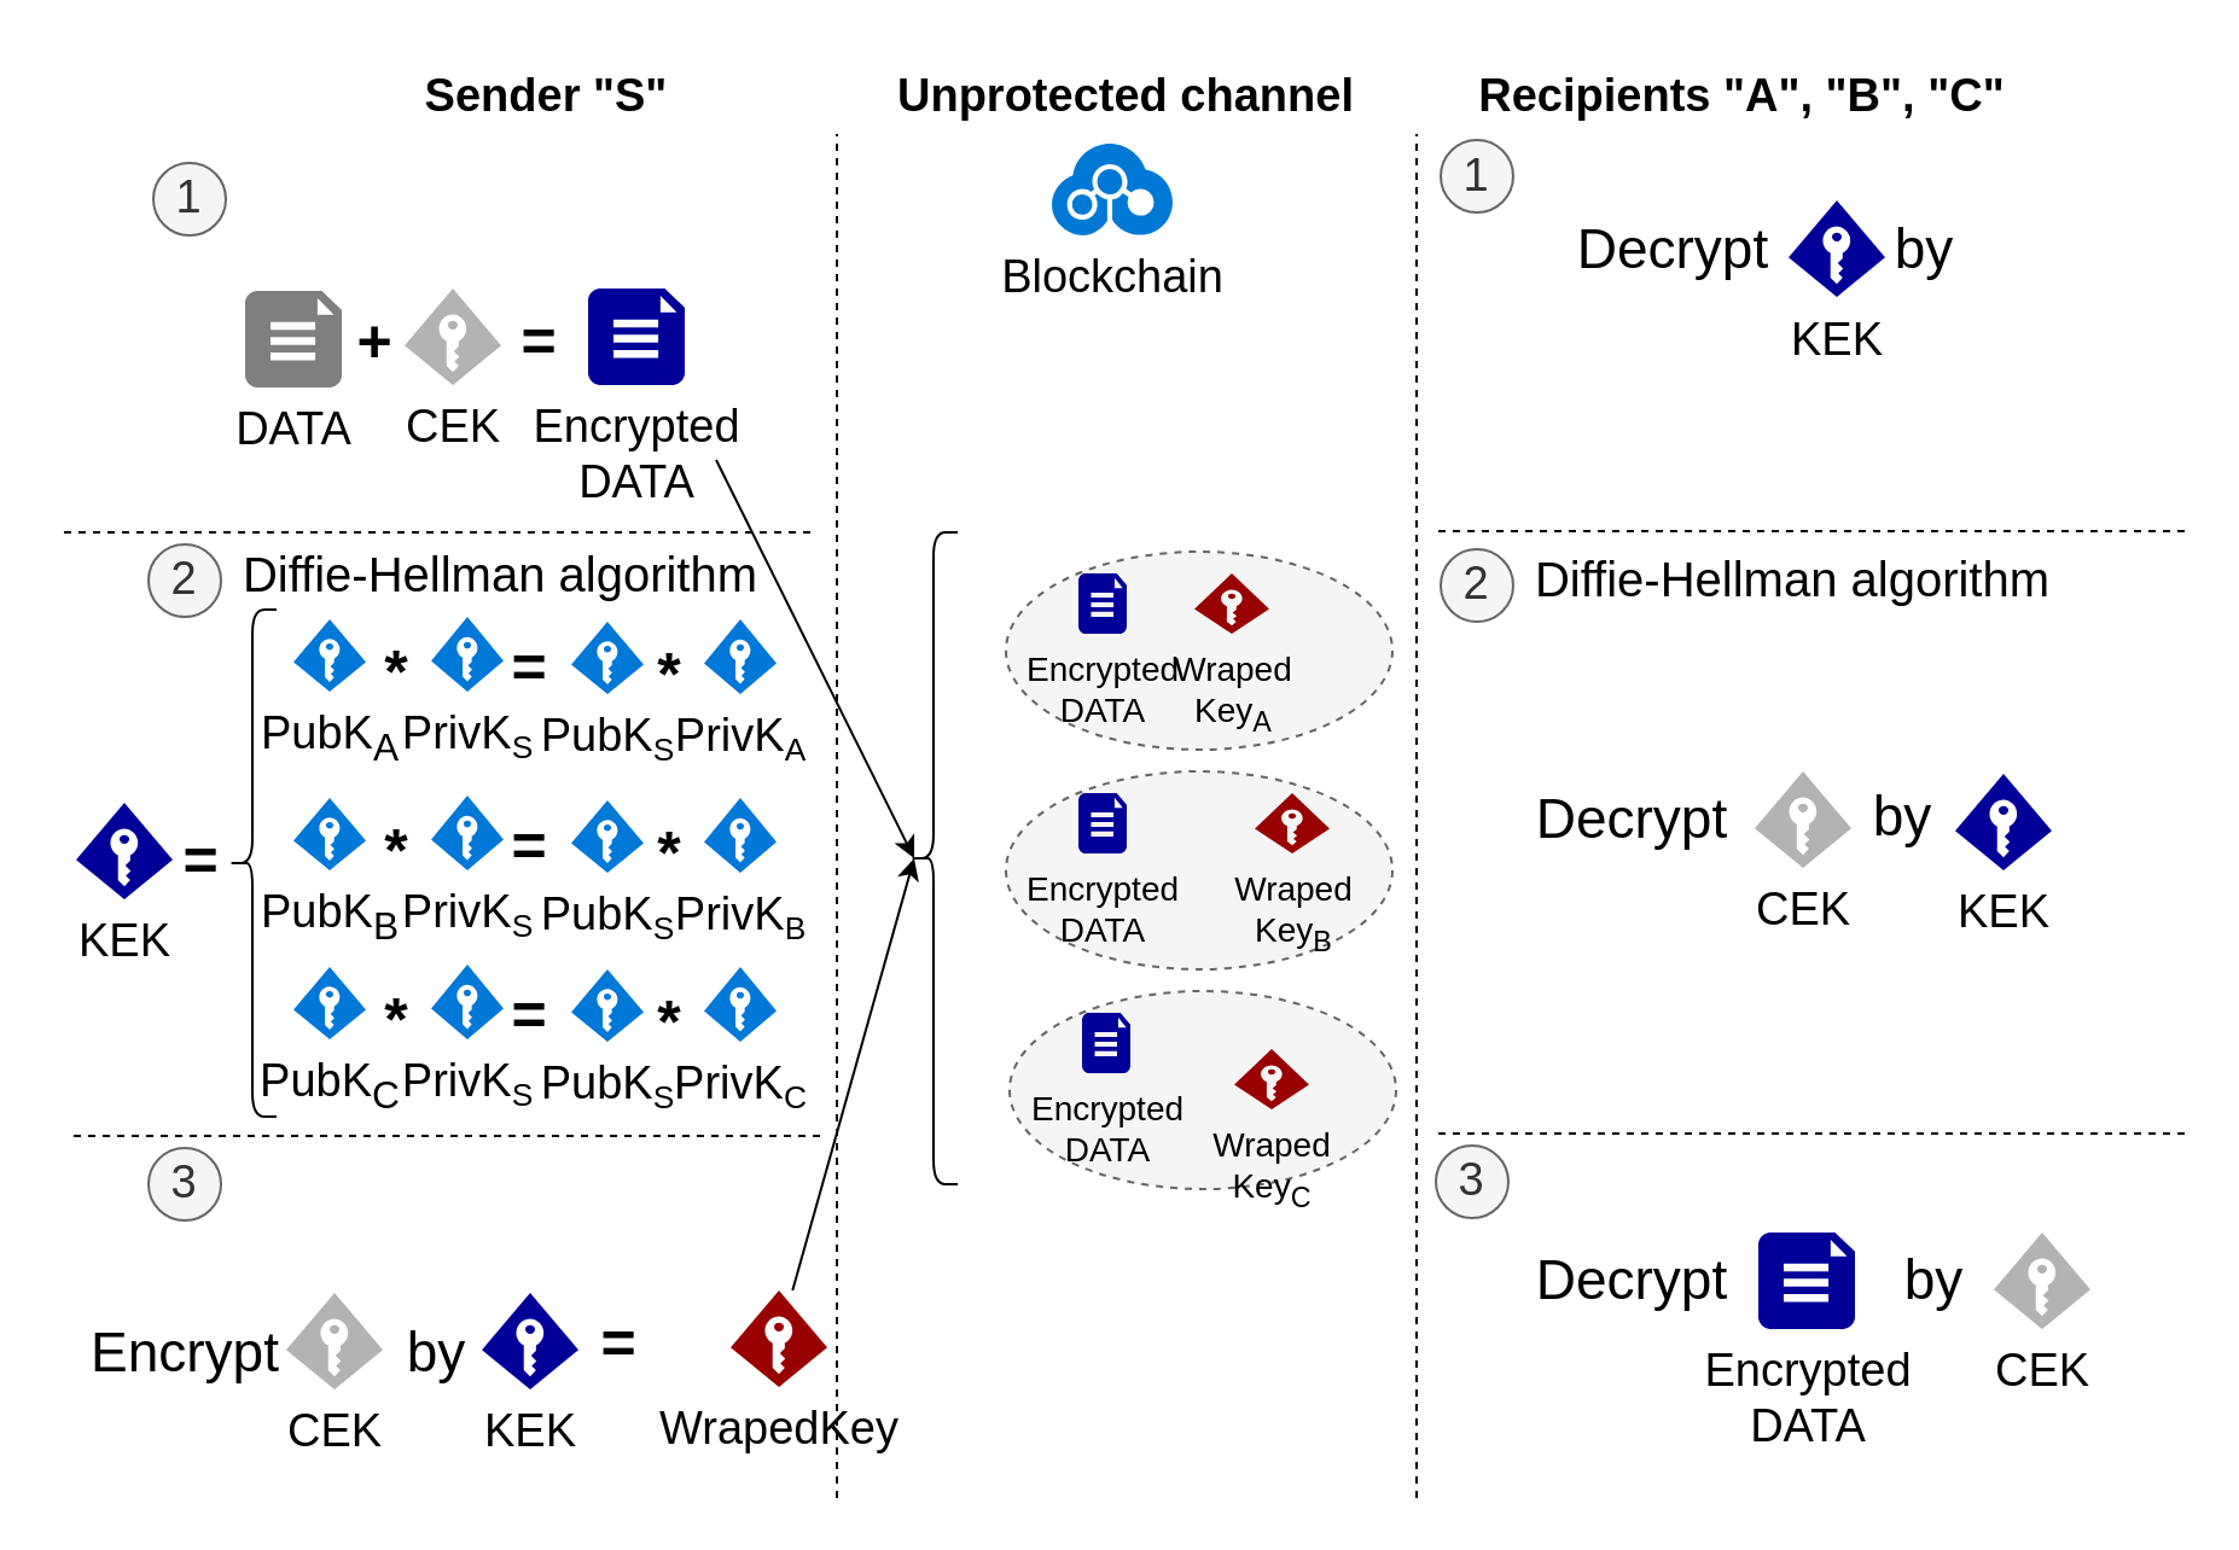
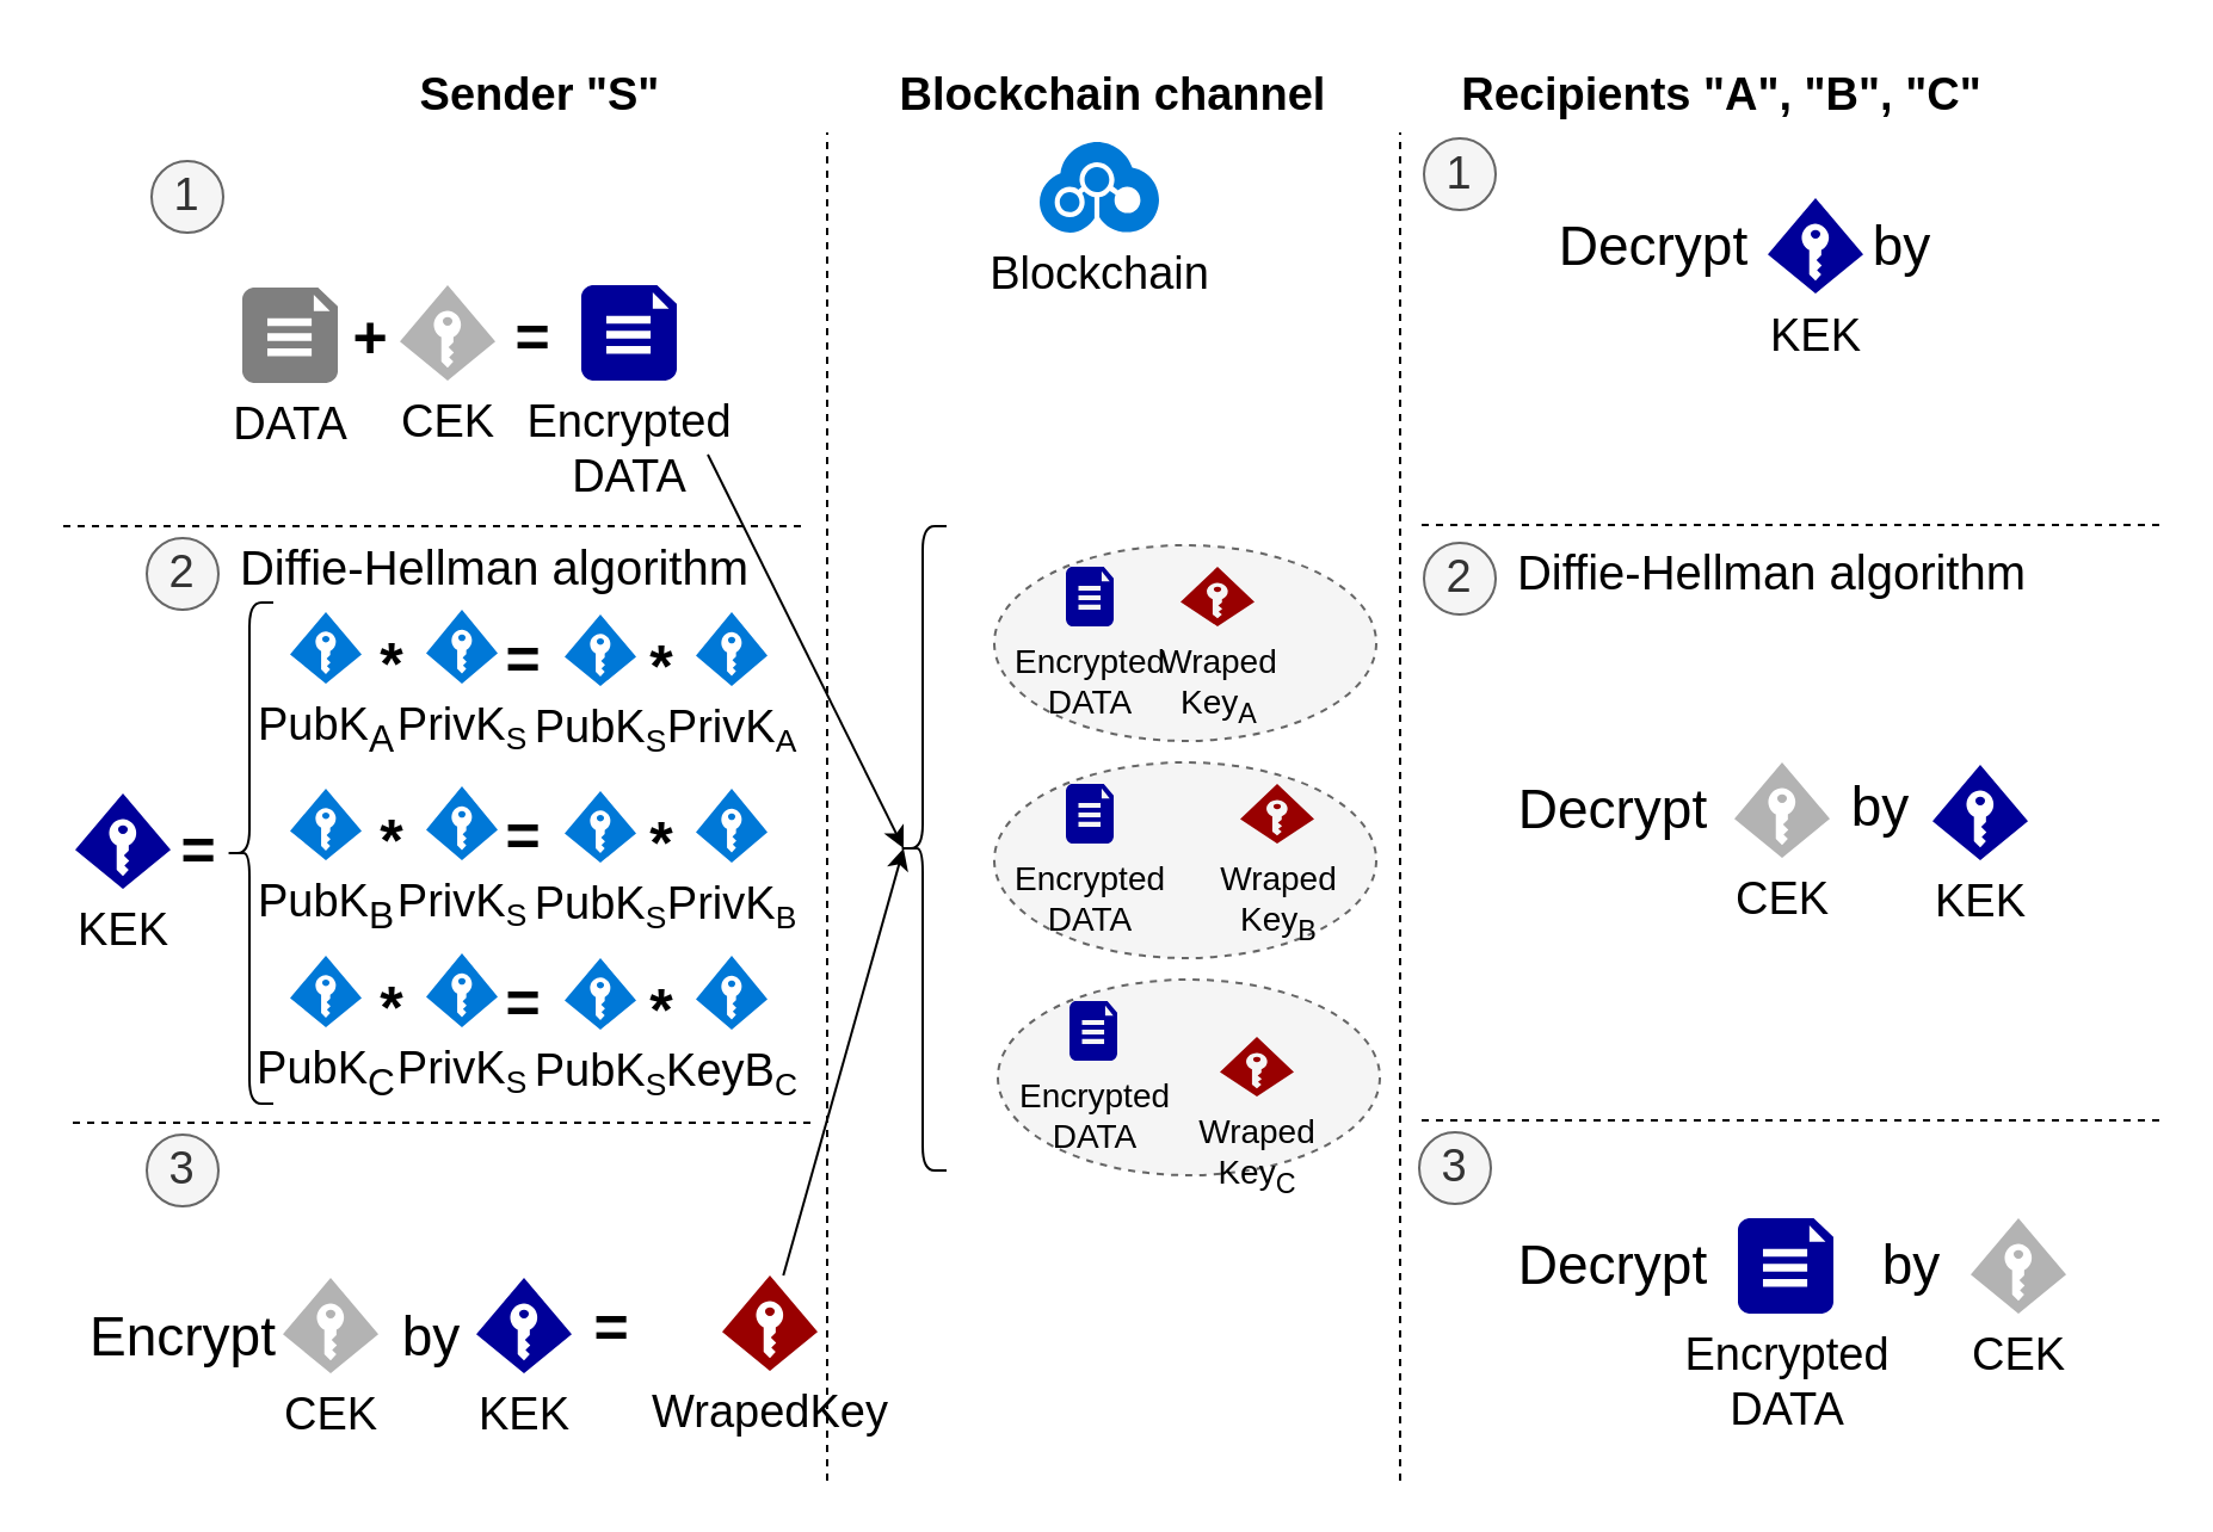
- <mxCell id="5" value="Unprotected channel" style="text;html=1;strokeColor=none;fillColor=none;align=center;verticalAlign=middle;whiteSpace=wrap;rounded=0;fontSize=19;fontStyle=1" vertex="1" parent="1"><mxGeometry x="356" y="20" width="220" height="40" as="geometry" /></mxCell>
+ <mxCell id="5" value="Blockchain channel" style="text;html=1;strokeColor=none;fillColor=none;align=center;verticalAlign=middle;whiteSpace=wrap;rounded=0;fontSize=19;fontStyle=1" vertex="1" parent="1"><mxGeometry x="356" y="20" width="220" height="40" as="geometry" /></mxCell>
- <mxCell id="38" value="PrivK&lt;span style=&quot;font-size: 15.833px&quot;&gt;&lt;sub&gt;C&lt;/sub&gt;&lt;/span&gt;" style="pointerEvents=1;shadow=0;dashed=0;html=1;strokeColor=none;labelPosition=center;verticalLabelPosition=bottom;verticalAlign=top;align=center;shape=mxgraph.azure.access_control;fillColor=#0078D7;fontSize=19;" vertex="1" parent="1"><mxGeometry x="291" y="400" width="30" height="31" as="geometry" /></mxCell>
+ <mxCell id="38" value="KeyB&lt;span style=&quot;font-size: 15.833px&quot;&gt;&lt;sub&gt;C&lt;/sub&gt;&lt;/span&gt;" style="pointerEvents=1;shadow=0;dashed=0;html=1;strokeColor=none;labelPosition=center;verticalLabelPosition=bottom;verticalAlign=top;align=center;shape=mxgraph.azure.access_control;fillColor=#0078D7;fontSize=19;" vertex="1" parent="1"><mxGeometry x="291" y="400" width="30" height="31" as="geometry" /></mxCell>
